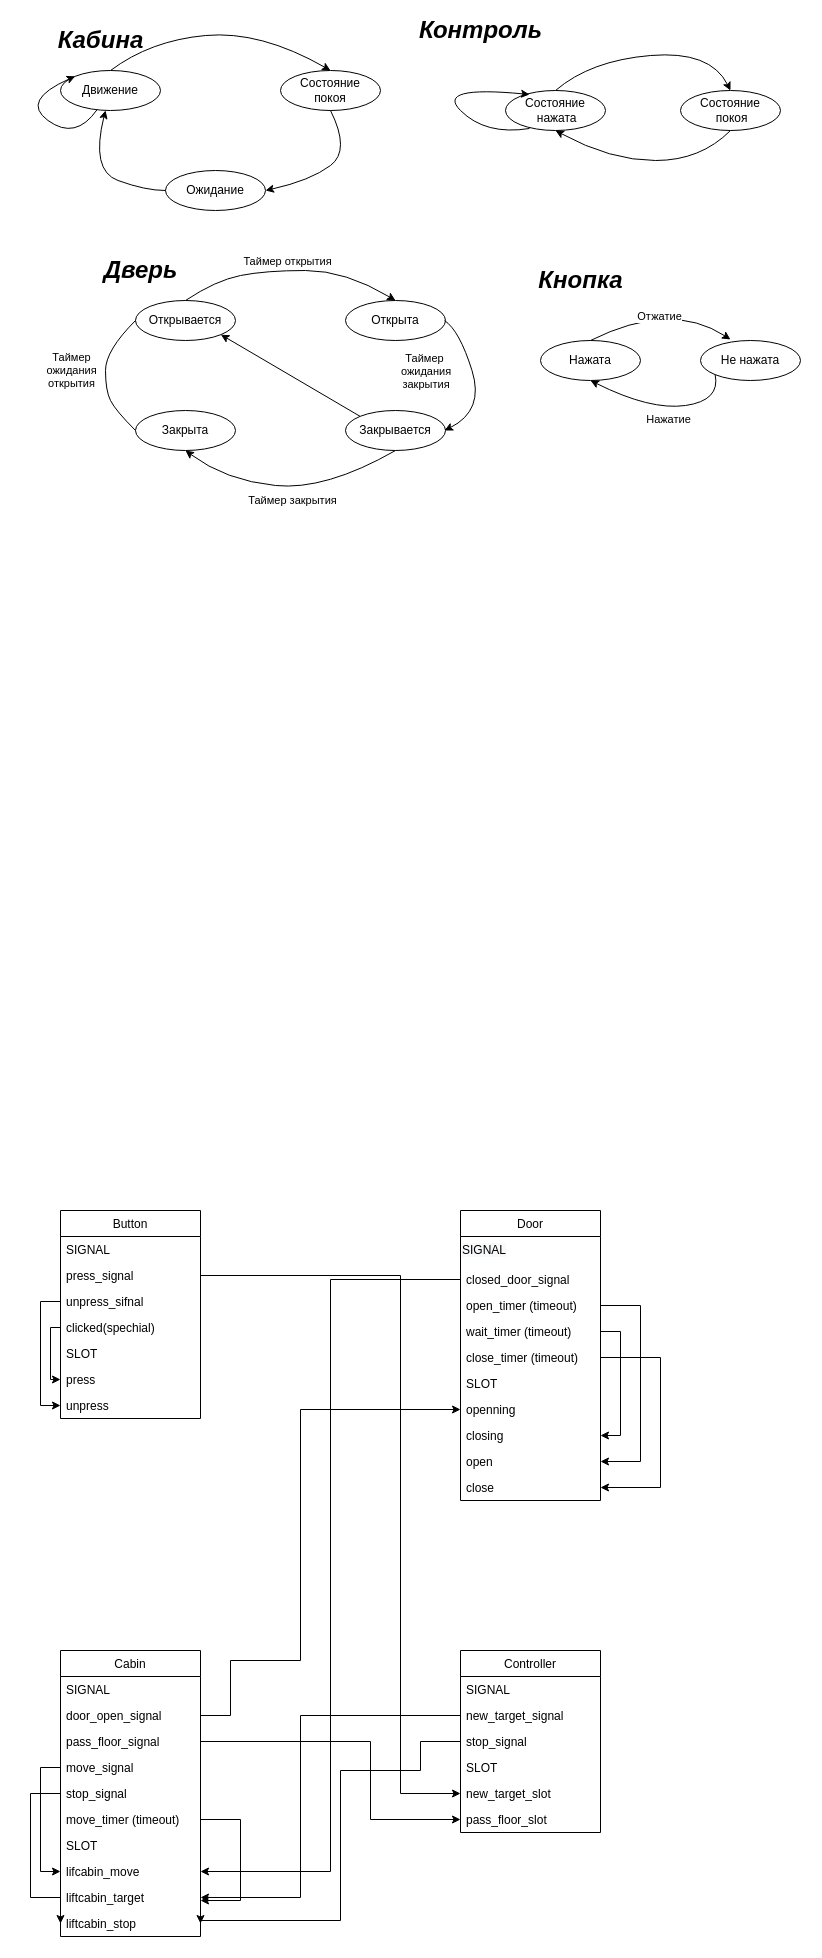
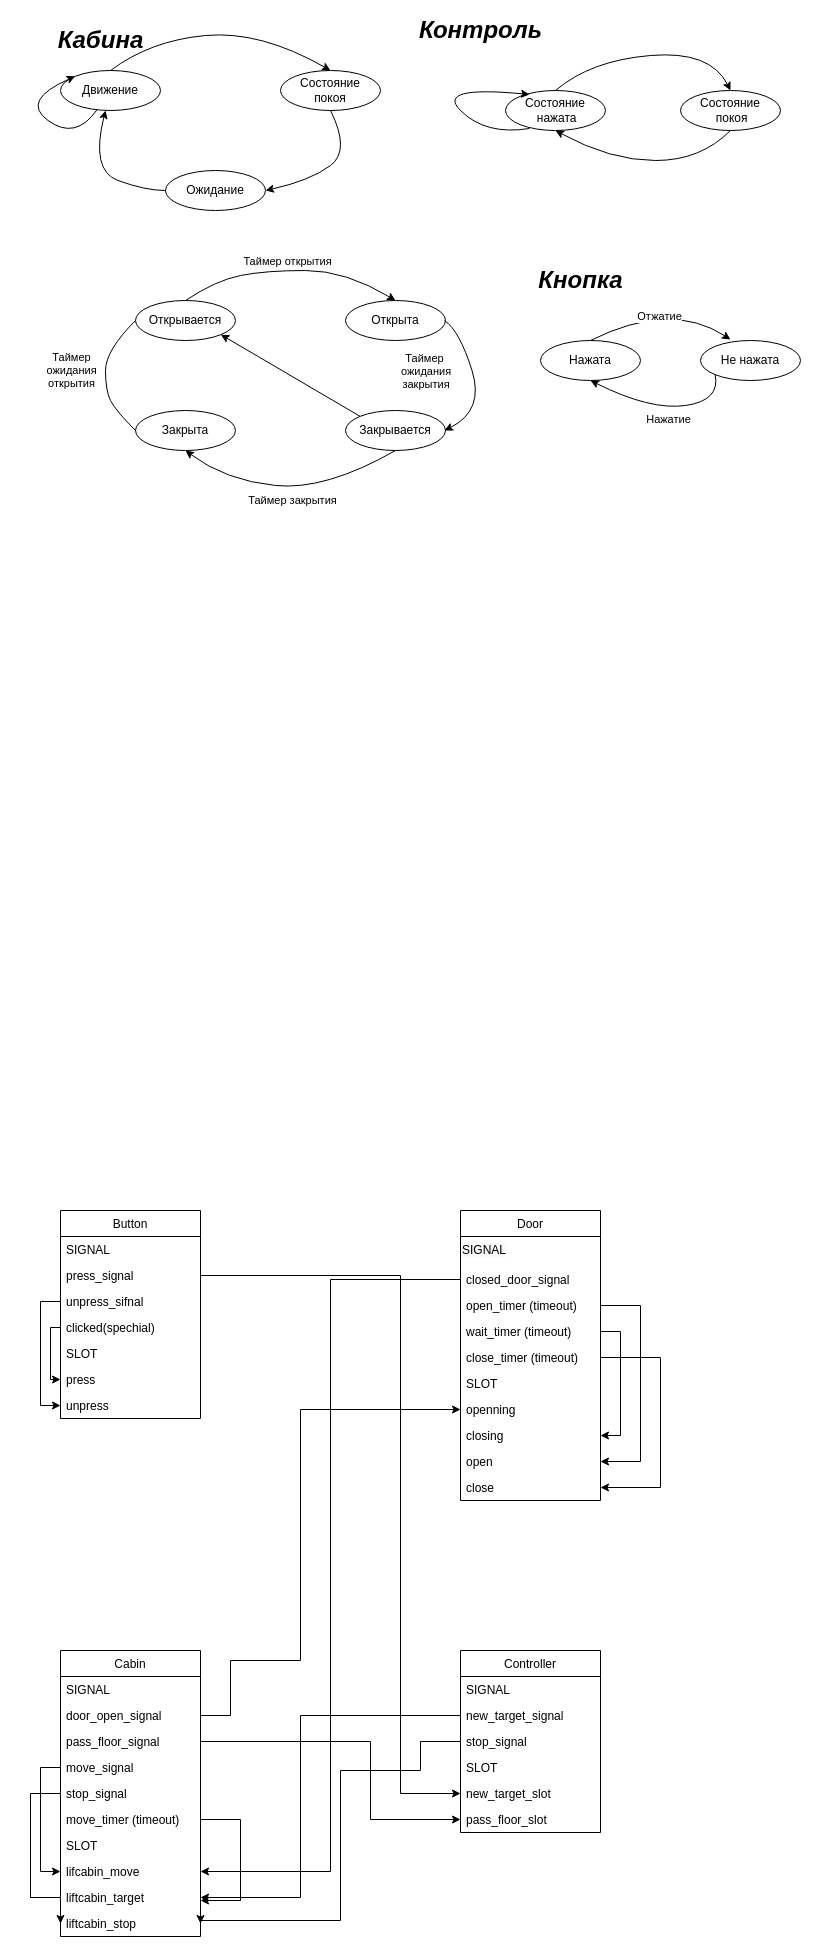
- <mxCell id="9" value="&lt;font style=&quot;font-size: 24px&quot;&gt;&lt;b&gt;&lt;i&gt;Дверь&lt;/i&gt;&lt;/b&gt;&lt;/font&gt;" style="text;html=1;align=center;verticalAlign=middle;resizable=0;points=[];autosize=1;strokeColor=none;" parent="1" vertex="1"><mxGeometry x="95" y="260" width="90" height="20" as="geometry" /></mxCell>
